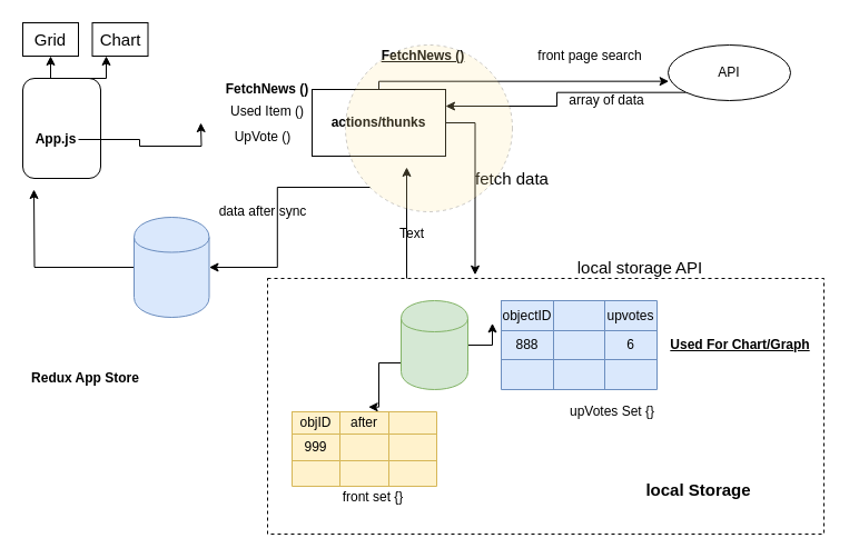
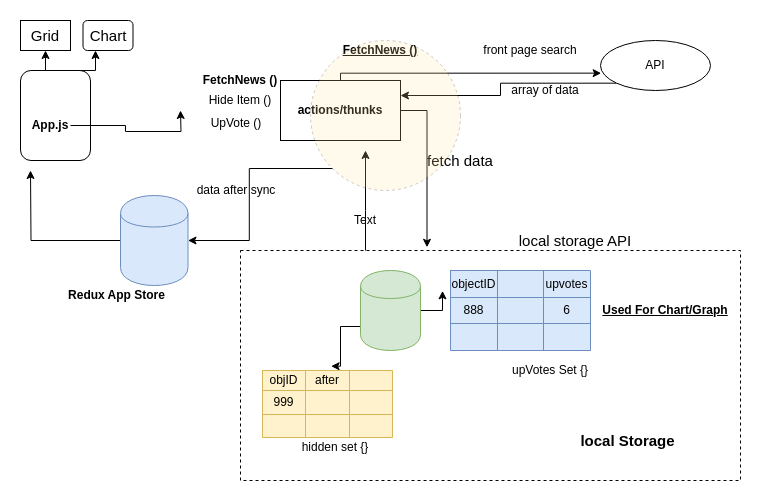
- <mxCell id="55" value="Chart" style="whiteSpace=wrap;html=1;fillColor=none;fontSize=15;rounded=0;" parent="1" vertex="1"><mxGeometry x="82.5" width="50" height="30" as="geometry" y="20" /></mxCell>
+ <mxCell id="55" value="Chart" style="rounded=1;whiteSpace=wrap;html=1;fillColor=none;fontSize=15;" parent="1" vertex="1"><mxGeometry x="82.5" width="50" height="30" as="geometry" y="20" /></mxCell>
- <mxCell id="58" value="Used Item ()" style="text;html=1;strokeColor=none;fillColor=none;align=center;verticalAlign=middle;whiteSpace=wrap;rounded=0;" parent="1" vertex="1"><mxGeometry x="200" y="90" width="80" height="20" as="geometry" /></mxCell>
+ <mxCell id="58" value="Hide Item ()" style="text;html=1;strokeColor=none;fillColor=none;align=center;verticalAlign=middle;whiteSpace=wrap;rounded=0;" parent="1" vertex="1"><mxGeometry x="200" y="90" width="80" height="20" as="geometry" /></mxCell>
- <mxCell id="63" value="Text" style="text;html=1;strokeColor=none;fillColor=none;align=center;verticalAlign=middle;whiteSpace=wrap;rounded=0;" vertex="1" parent="1"><mxGeometry x="350" y="200" width="40" height="20" as="geometry" /></mxCell>
+ <mxCell id="63" value="Text" style="text;html=1;strokeColor=none;fillColor=none;align=center;verticalAlign=middle;whiteSpace=wrap;rounded=0;" vertex="1" parent="1"><mxGeometry x="345" y="210" width="40" height="20" as="geometry" /></mxCell>
- <mxCell id="24" value="Redux App Store" style="text;html=1;strokeColor=none;fillColor=none;align=center;verticalAlign=middle;whiteSpace=wrap;rounded=0;fontStyle=1" parent="1" vertex="1"><mxGeometry x="20" y="330" width="112.5" height="20" as="geometry" /></mxCell>
+ <mxCell id="24" value="Redux App Store" style="text;html=1;strokeColor=none;fillColor=none;align=center;verticalAlign=middle;whiteSpace=wrap;rounded=0;fontStyle=1" parent="1" vertex="1"><mxGeometry x="60" y="285" width="112.5" height="20" as="geometry" /></mxCell>
- <mxCell id="52" value="front set {}" style="text;html=1;strokeColor=none;fillColor=none;align=center;verticalAlign=middle;whiteSpace=wrap;overflow=hidden;" parent="1" vertex="1"><mxGeometry x="295" y="437" width="80" height="20" as="geometry" /></mxCell>
+ <mxCell id="52" value="hidden set {}" style="text;html=1;strokeColor=none;fillColor=none;align=center;verticalAlign=middle;whiteSpace=wrap;overflow=hidden;" parent="1" vertex="1"><mxGeometry x="295" y="437" width="80" height="20" as="geometry" /></mxCell>
